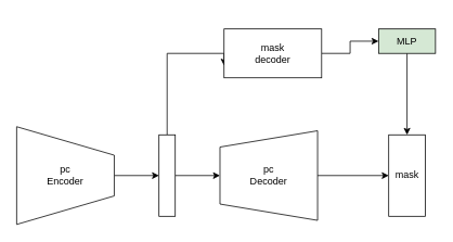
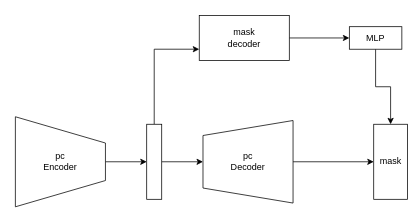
- <mxCell id="12" value="MLP" style="rounded=0;whiteSpace=wrap;html=1;fillColor=#d5e8d4;" vertex="1" parent="1"><mxGeometry x="465" y="35" width="70" height="30" as="geometry" /></mxCell>
+ <mxCell id="12" value="MLP" style="rounded=0;whiteSpace=wrap;html=1;" vertex="1" parent="1"><mxGeometry x="465" y="35" width="70" height="30" as="geometry" /></mxCell>
- <mxCell id="10" value="mask&lt;br&gt;decoder" style="rounded=0;whiteSpace=wrap;html=1;" vertex="1" parent="1"><mxGeometry x="275" y="35" width="120" height="60" as="geometry" /></mxCell>
+ <mxCell id="10" value="mask&lt;br&gt;decoder" style="rounded=0;whiteSpace=wrap;html=1;" vertex="1" parent="1"><mxGeometry x="265" y="20" width="120" height="60" as="geometry" /></mxCell>
- <mxCell id="13" value="mask" style="rounded=0;whiteSpace=wrap;html=1;" vertex="1" parent="1"><mxGeometry x="477.5" y="165" width="45" height="100" as="geometry" /></mxCell>
+ <mxCell id="13" value="mask" style="rounded=0;whiteSpace=wrap;html=1;" vertex="1" parent="1"><mxGeometry x="497.5" y="165" width="45" height="100" as="geometry" /></mxCell>
